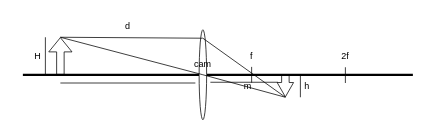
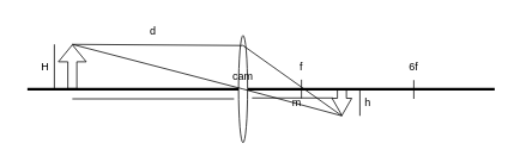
- <mxCell id="23" value="2f" style="text;html=1;strokeColor=none;fillColor=none;align=center;verticalAlign=middle;whiteSpace=wrap;rounded=0;" parent="1" vertex="1"><mxGeometry x="430" y="59" width="60" height="30" as="geometry" /></mxCell>
+ <mxCell id="23" value="6f" style="text;html=1;strokeColor=none;fillColor=none;align=center;verticalAlign=middle;whiteSpace=wrap;rounded=0;" parent="1" vertex="1"><mxGeometry x="430" y="59" width="60" height="30" as="geometry" /></mxCell>
